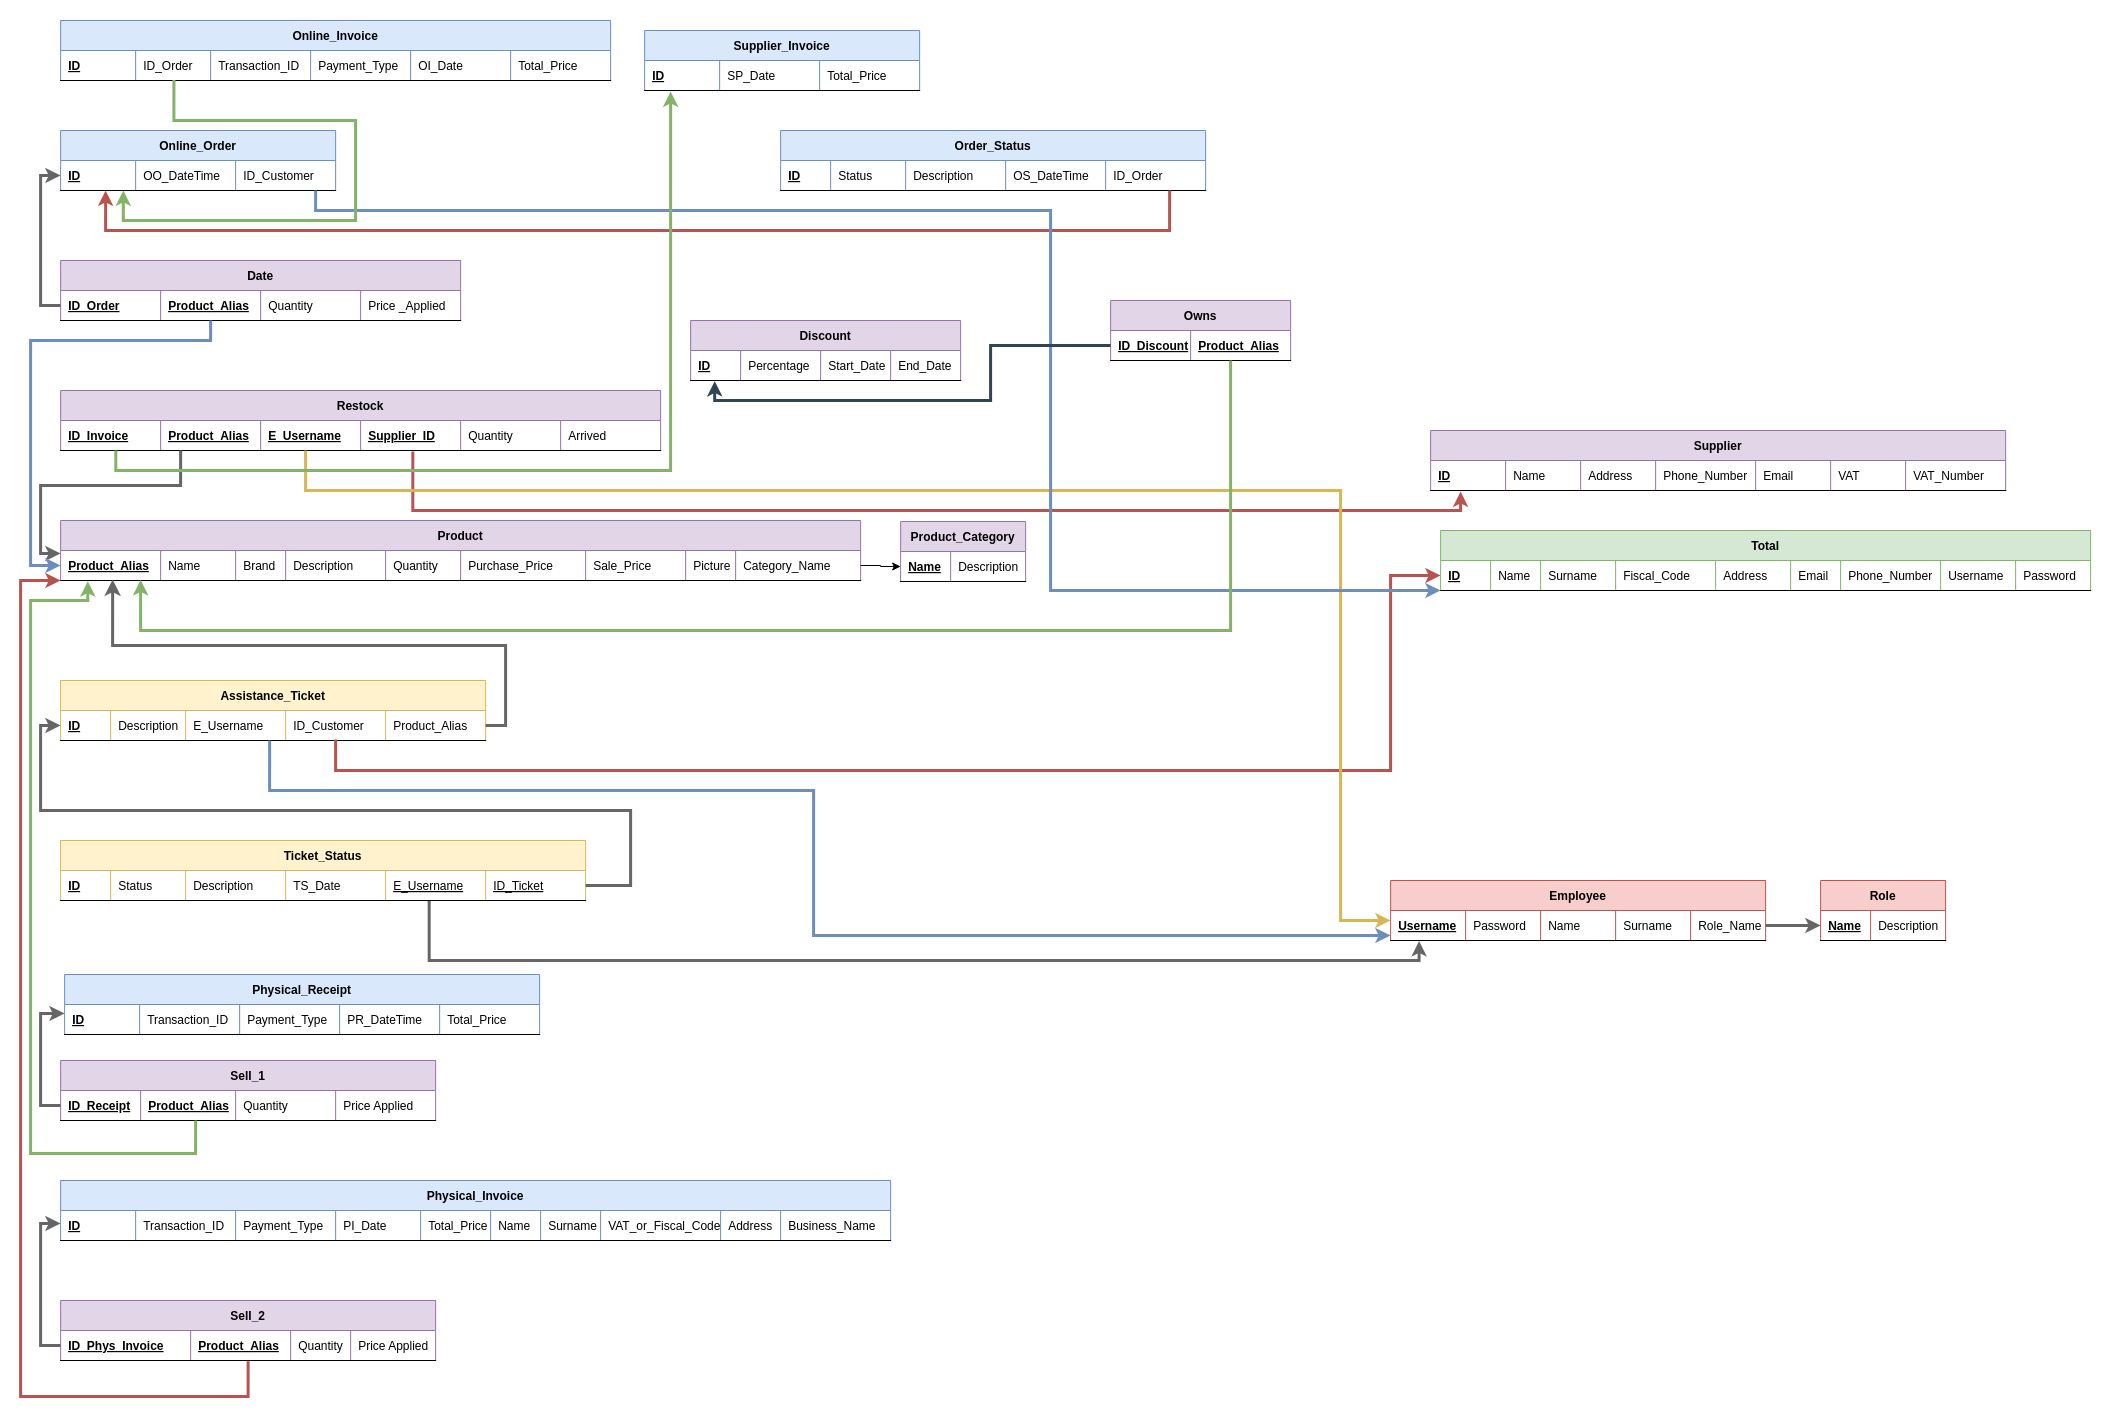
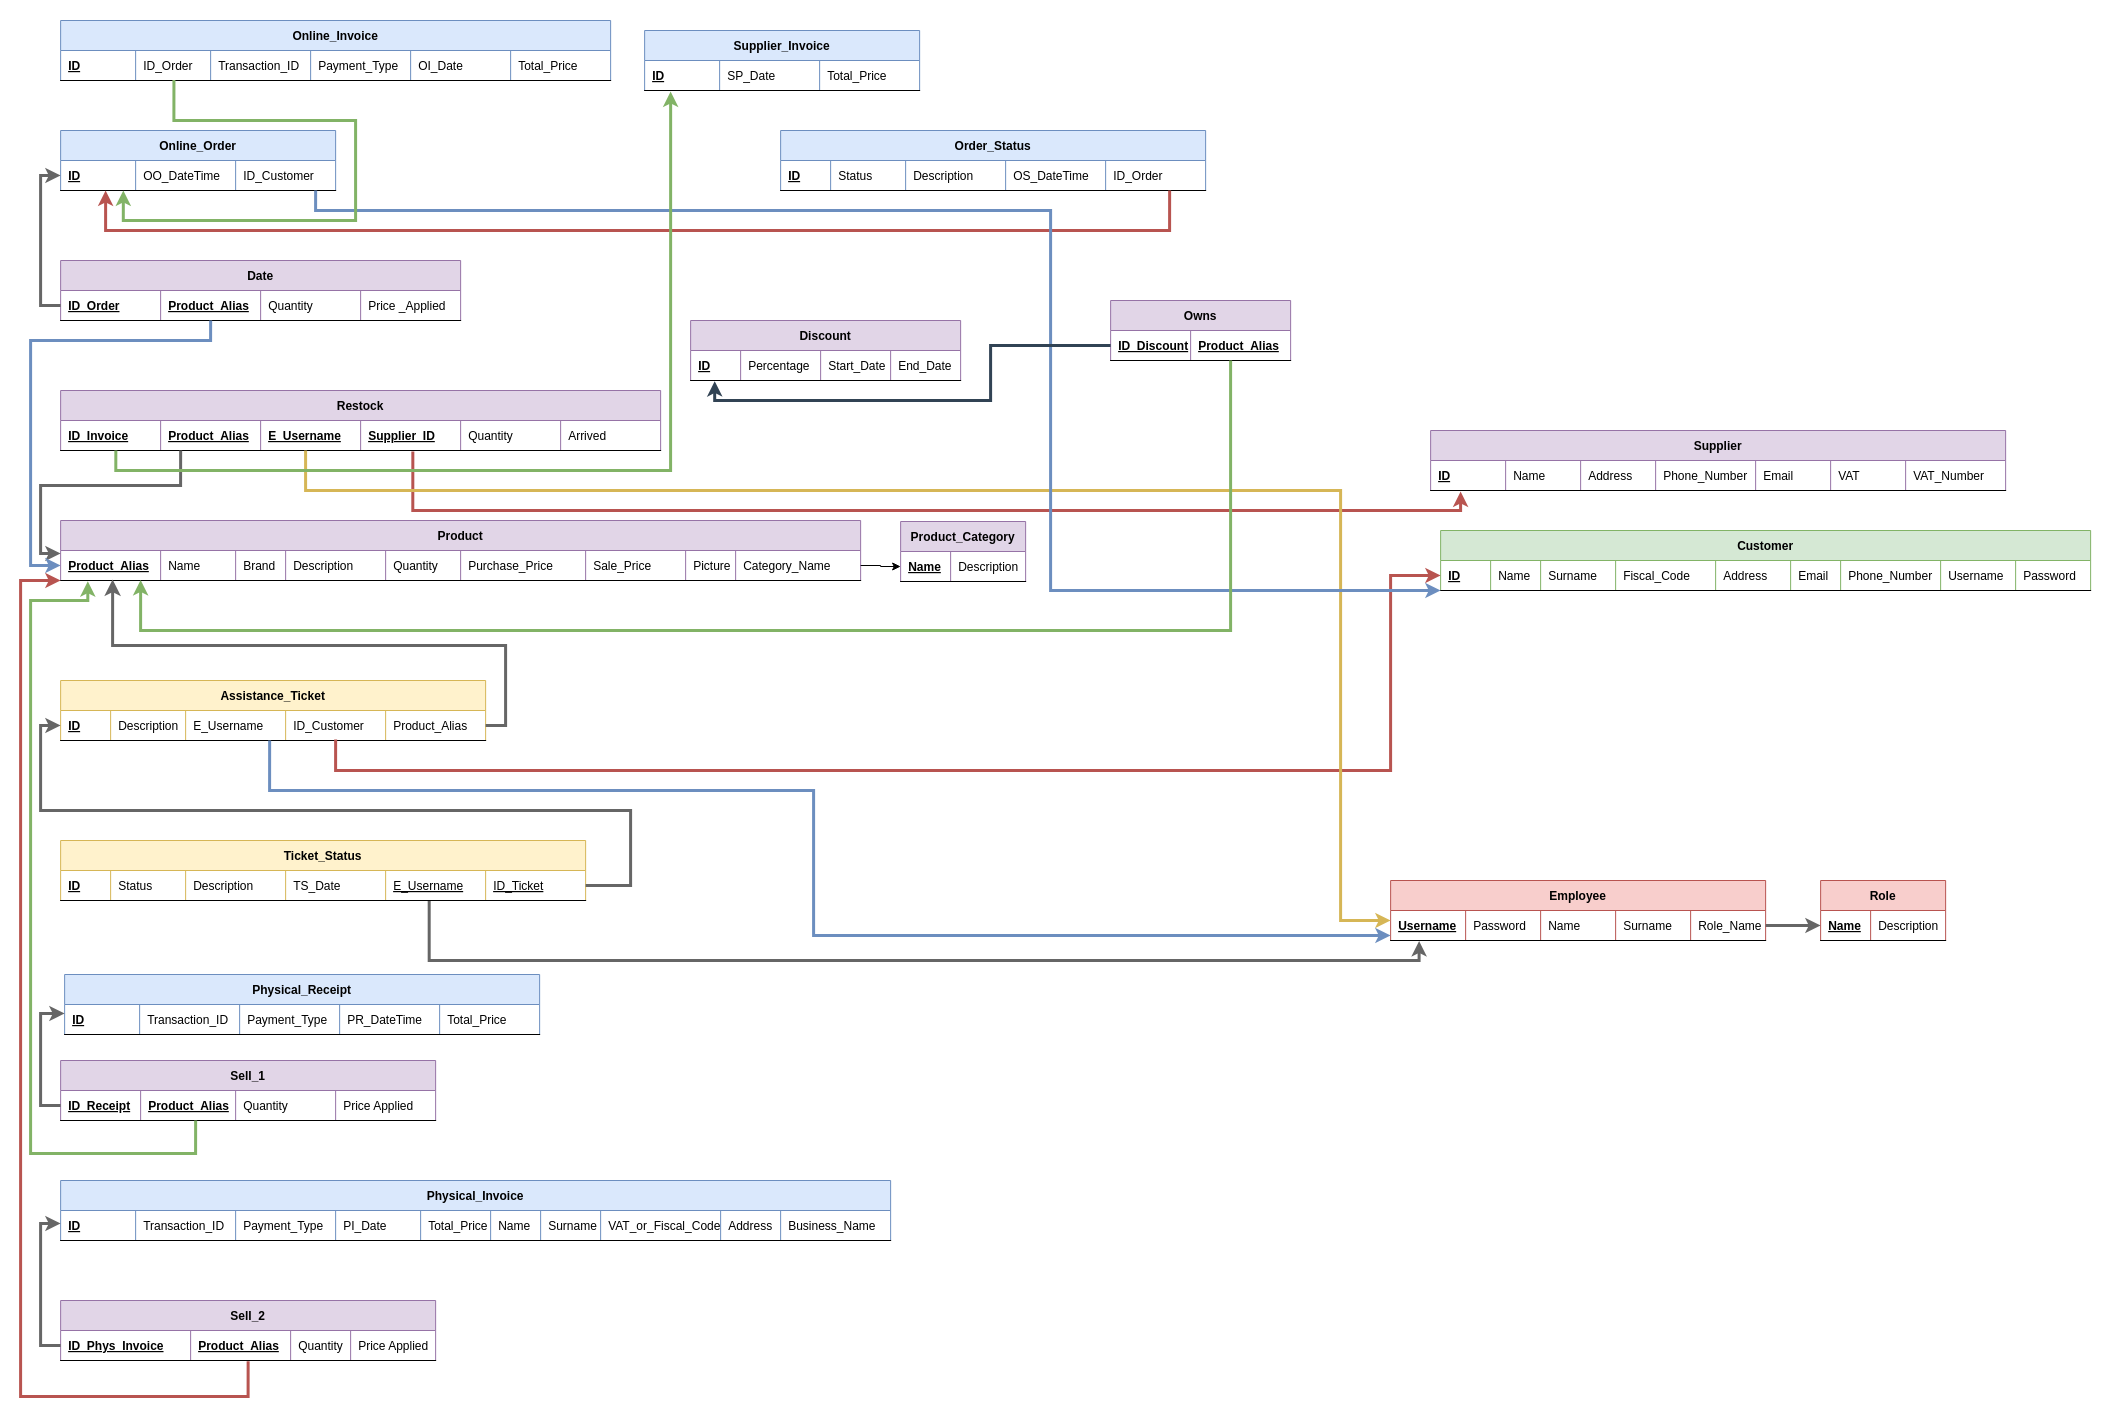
- <mxCell id="2" value="Total" style="shape=table;startSize=30;container=1;collapsible=1;childLayout=tableLayout;fixedRows=1;rowLines=0;fontStyle=1;align=center;resizeLast=1;flipV=0;flipH=0;fillColor=#d5e8d4;strokeColor=#82b366;" parent="1" vertex="1"><mxGeometry x="1440.14" y="530" width="650" height="60" as="geometry" /></mxCell>
+ <mxCell id="2" value="Customer" style="shape=table;startSize=30;container=1;collapsible=1;childLayout=tableLayout;fixedRows=1;rowLines=0;fontStyle=1;align=center;resizeLast=1;flipV=0;flipH=0;fillColor=#d5e8d4;strokeColor=#82b366;" parent="1" vertex="1"><mxGeometry x="1440.14" y="530" width="650" height="60" as="geometry" /></mxCell>
